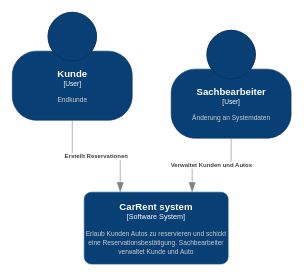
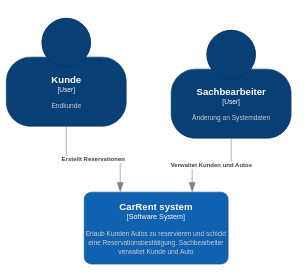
- <mxCell id="2" value="&lt;font style=&quot;font-size: 16px&quot;&gt;&lt;b&gt;Kunde&lt;/b&gt;&lt;/font&gt;&lt;div&gt;[User]&lt;/div&gt;&lt;br&gt;&lt;div&gt;&lt;font style=&quot;font-size: 11px&quot;&gt;&lt;font color=&quot;#cccccc&quot;&gt;Endkunde&lt;/font&gt;&lt;/div&gt;" style="html=1;fontSize=11;dashed=0;whitespace=wrap;fillColor=#083F75;strokeColor=#06315C;fontColor=#ffffff;shape=mxgraph.c4.person2;align=center;metaEdit=1;points=[[0.5,0,0],[1,0.5,0],[1,0.75,0],[0.75,1,0],[0.5,1,0],[0.25,1,0],[0,0.75,0],[0,0.5,0]];resizable=0;" vertex="1" parent="1"><mxGeometry x="20" y="20" width="200" height="180" as="geometry" /></mxCell>
+ <mxCell id="2" value="&lt;font style=&quot;font-size: 16px&quot;&gt;&lt;b&gt;Kunde&lt;/b&gt;&lt;/font&gt;&lt;div&gt;[User]&lt;/div&gt;&lt;br&gt;&lt;div&gt;&lt;font style=&quot;font-size: 11px&quot;&gt;&lt;font color=&quot;#cccccc&quot;&gt;Endkunde&lt;/font&gt;&lt;/div&gt;" style="html=1;fontSize=11;dashed=0;whitespace=wrap;fillColor=#083F75;strokeColor=#06315C;fontColor=#ffffff;shape=mxgraph.c4.person2;align=center;metaEdit=1;points=[[0.5,0,0],[1,0.5,0],[1,0.75,0],[0.75,1,0],[0.5,1,0],[0.25,1,0],[0,0.75,0],[0,0.5,0]];resizable=0;" vertex="1" parent="1"><mxGeometry x="10" y="30" width="200" height="180" as="geometry" /></mxCell>
- <mxCell id="3" value="&lt;font style=&quot;font-size: 16px&quot;&gt;&lt;b&gt;CarRent system&lt;/b&gt;&lt;/font&gt;&lt;div&gt;[Software System]&lt;/div&gt;&lt;br&gt;&lt;div&gt;&lt;font style=&quot;font-size: 11px&quot;&gt;&lt;font color=&quot;#cccccc&quot;&gt;Erlaub Kunden Autos zu reservieren und schickt eine Reservationsbestätigung. Sachbearbeiter verwaltet Kunde und Auto&lt;/font&gt;&lt;/div&gt;" style="rounded=1;whiteSpace=wrap;html=1;labelBackgroundColor=none;fillColor=#083f75;fontColor=#ffffff;align=center;arcSize=10;strokeColor=#0D5091;metaEdit=1;resizable=0;points=[[0.25,0,0],[0.5,0,0],[0.75,0,0],[1,0.25,0],[1,0.5,0],[1,0.75,0],[0.75,1,0],[0.5,1,0],[0.25,1,0],[0,0.75,0],[0,0.5,0],[0,0.25,0]];" vertex="1" parent="1"><mxGeometry x="140" y="320" width="240" height="120" as="geometry" /></mxCell>
+ <mxCell id="3" value="&lt;font style=&quot;font-size: 16px&quot;&gt;&lt;b&gt;CarRent system&lt;/b&gt;&lt;/font&gt;&lt;div&gt;[Software System]&lt;/div&gt;&lt;br&gt;&lt;div&gt;&lt;font style=&quot;font-size: 11px&quot;&gt;&lt;font color=&quot;#cccccc&quot;&gt;Erlaub Kunden Autos zu reservieren und schickt eine Reservationsbestätigung. Sachbearbeiter verwaltet Kunde und Auto&lt;/font&gt;&lt;/div&gt;" style="rounded=1;whiteSpace=wrap;html=1;labelBackgroundColor=none;fillColor=#1061B0;fontColor=#ffffff;align=center;arcSize=10;strokeColor=#0D5091;metaEdit=1;resizable=0;points=[[0.25,0,0],[0.5,0,0],[0.75,0,0],[1,0.25,0],[1,0.5,0],[1,0.75,0],[0.75,1,0],[0.5,1,0],[0.25,1,0],[0,0.75,0],[0,0.5,0],[0,0.25,0]];" vertex="1" parent="1"><mxGeometry x="140" y="320" width="240" height="120" as="geometry" /></mxCell>
